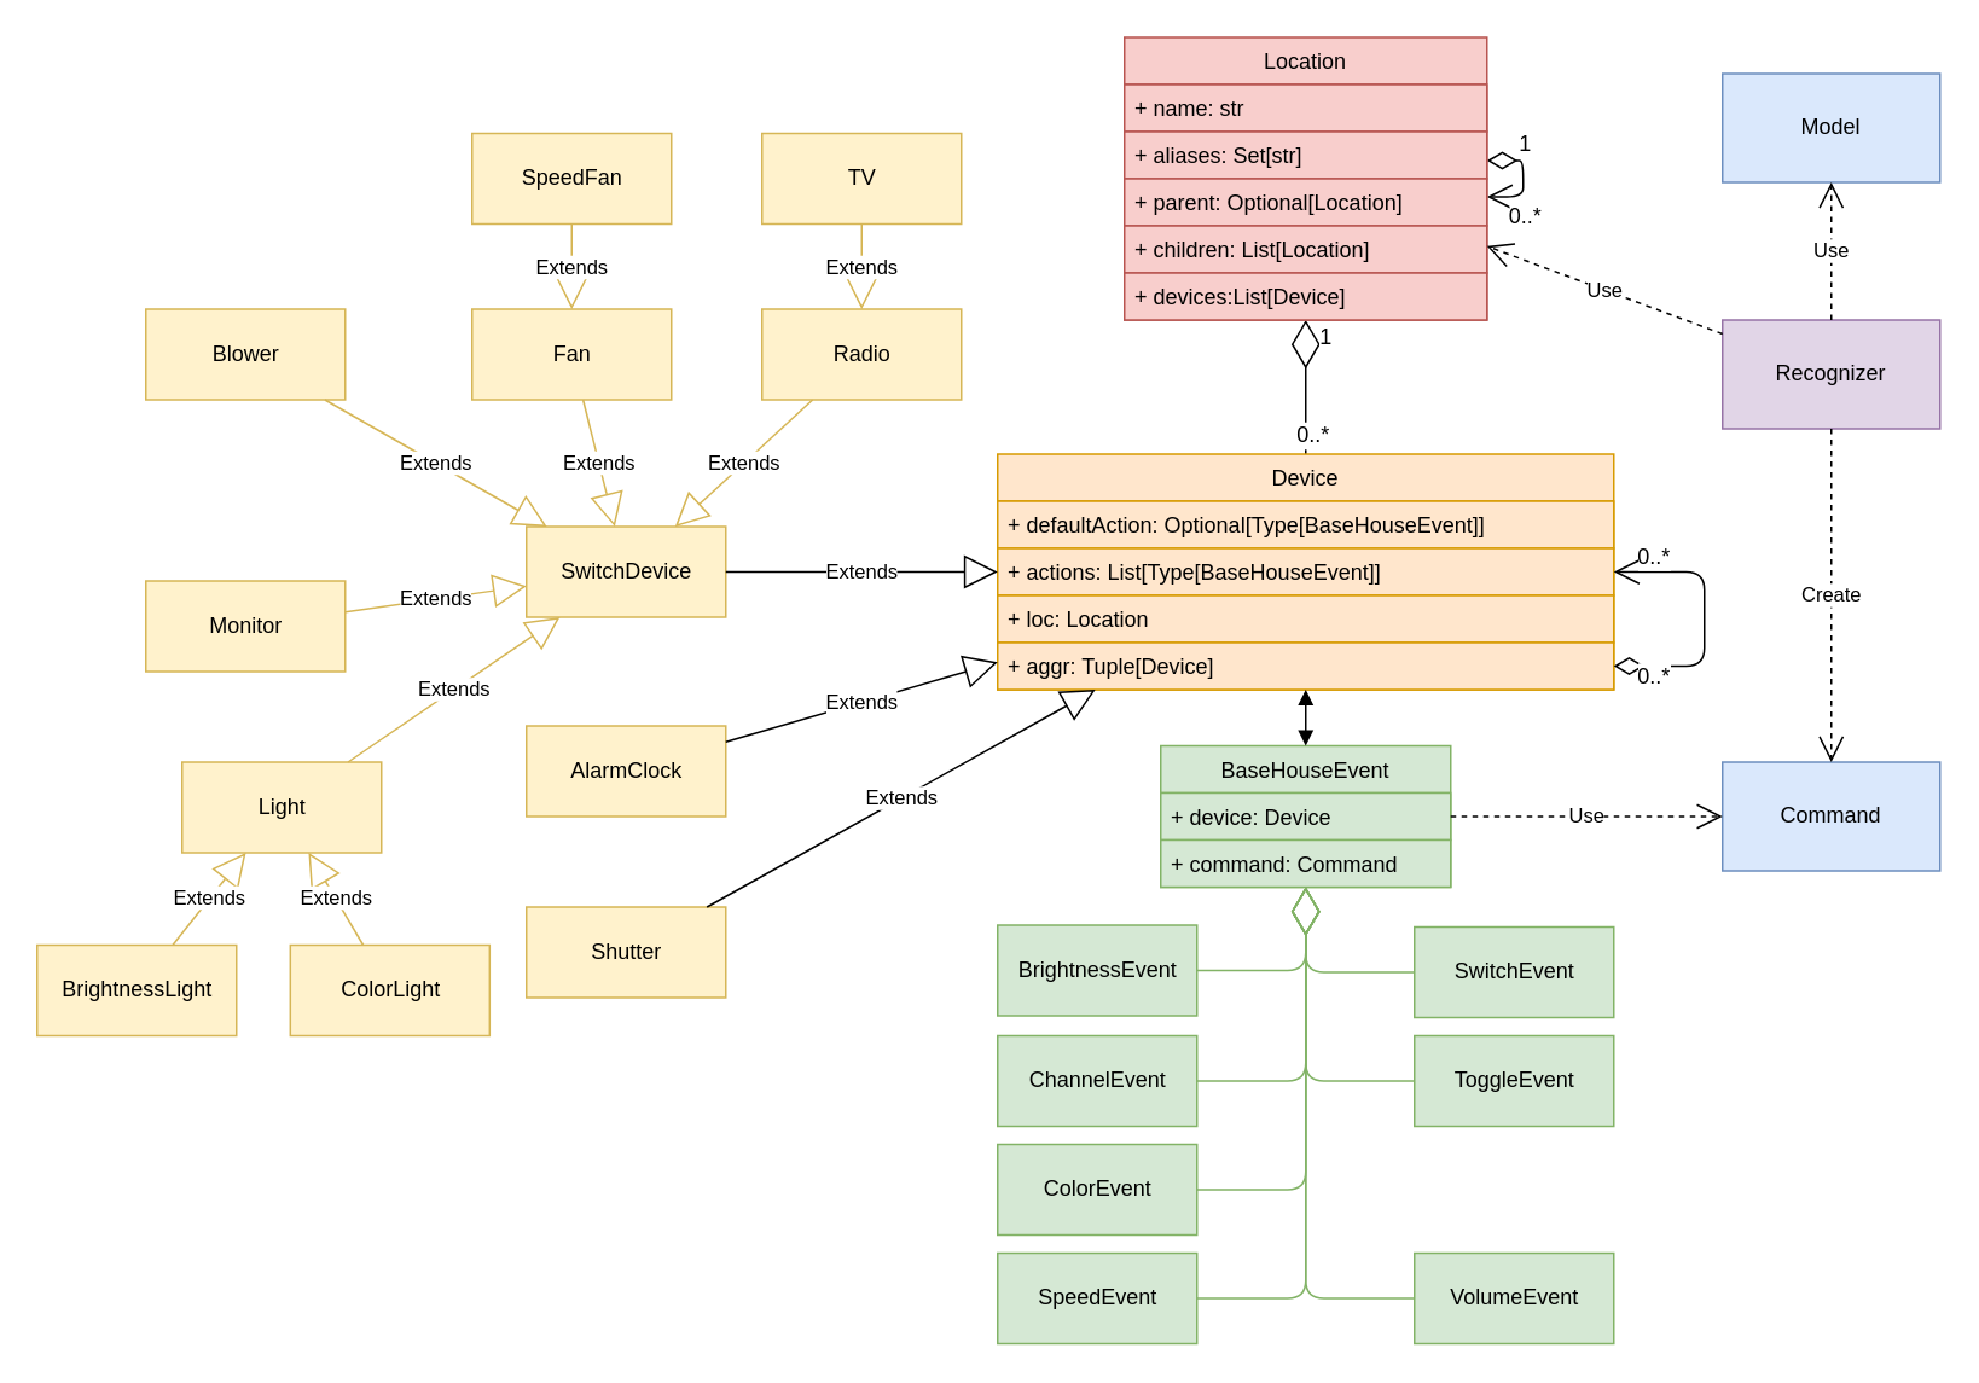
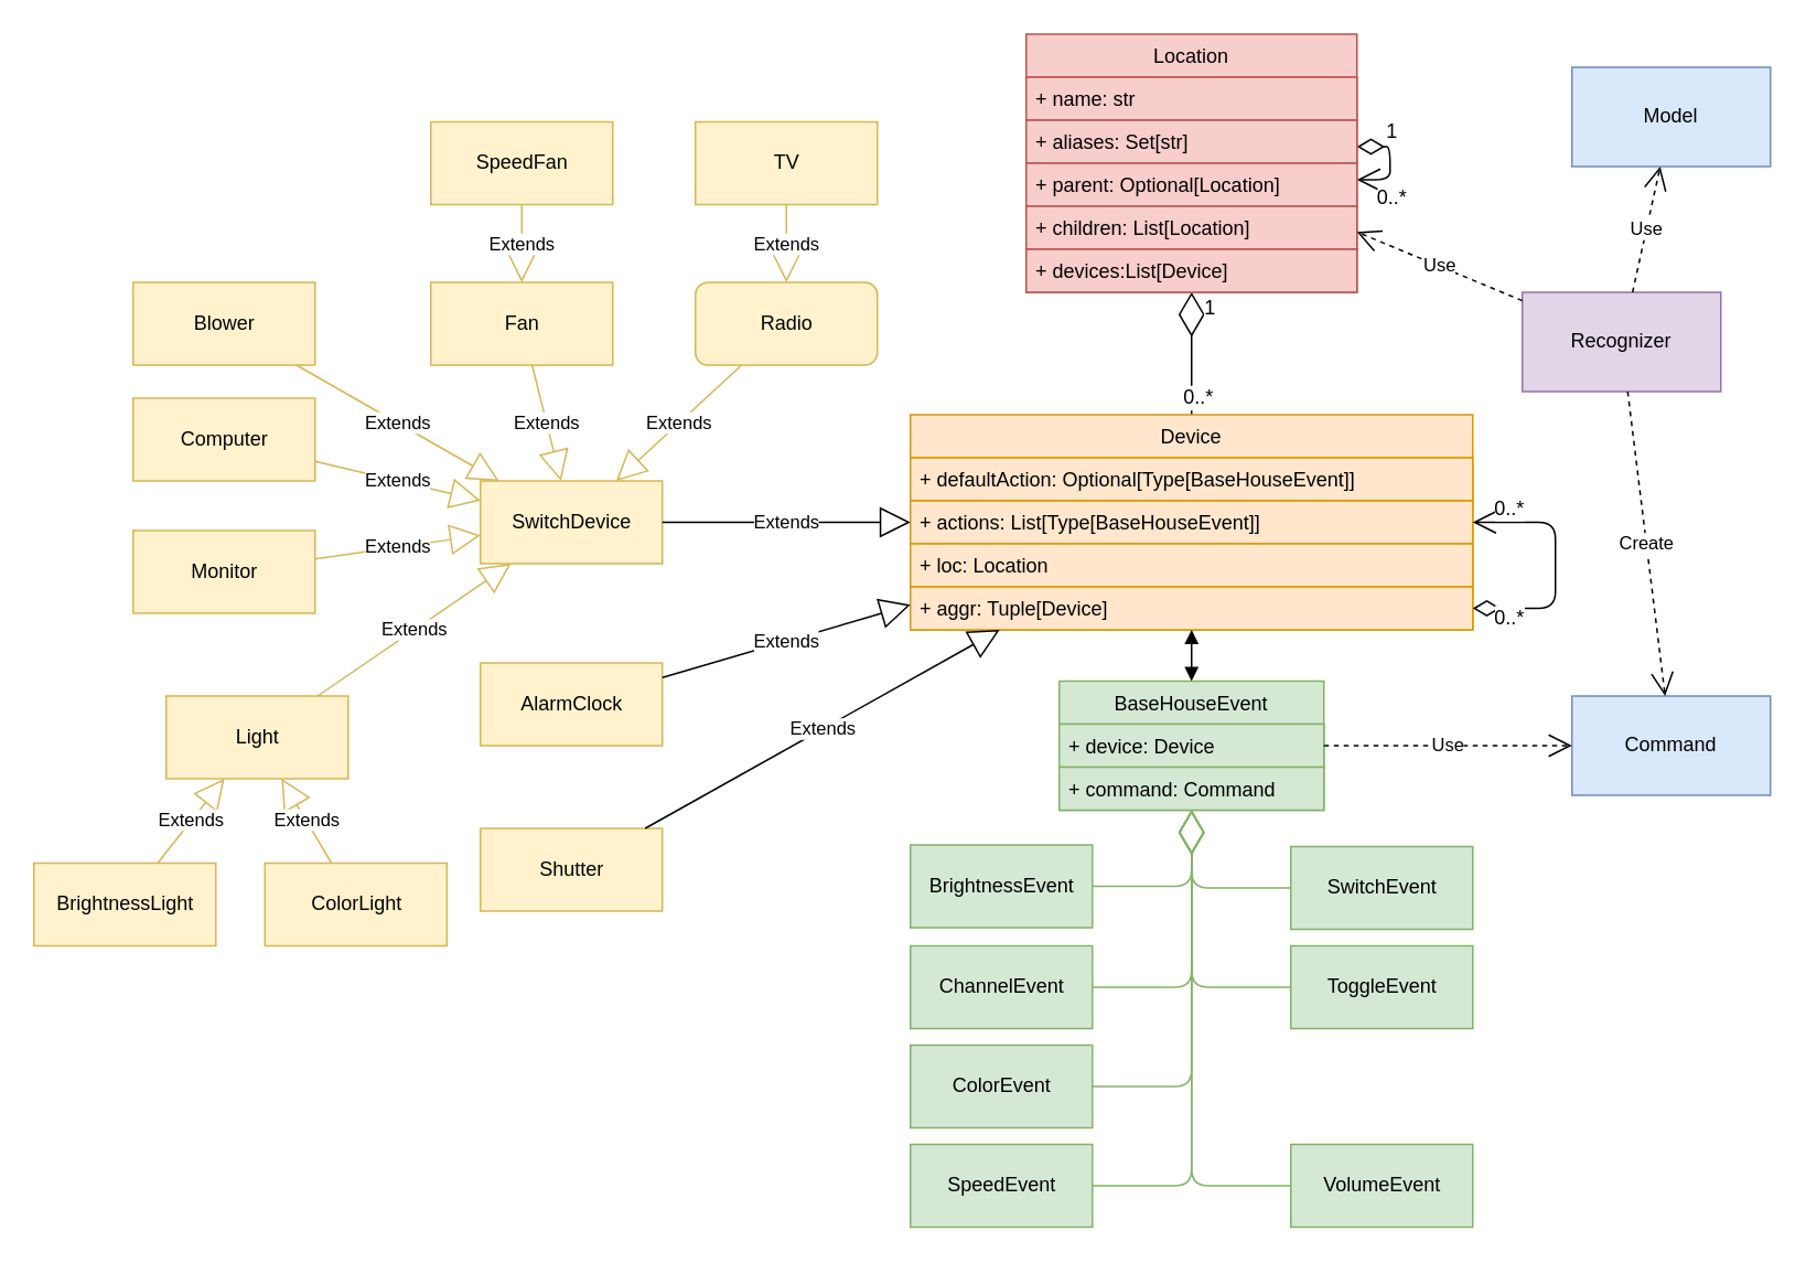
- <mxCell id="63" value="Radio" style="html=1;fillColor=#fff2cc;strokeColor=#d6b656;" vertex="1" parent="1"><mxGeometry x="420" y="170" width="110" height="50" as="geometry" /></mxCell>
+ <mxCell id="63" value="Radio" style="html=1;fillColor=#fff2cc;strokeColor=#d6b656;rounded=1;" vertex="1" parent="1"><mxGeometry x="420" y="170" width="110" height="50" as="geometry" /></mxCell>
- <mxCell id="2" value="Recognizer" style="rounded=0;whiteSpace=wrap;html=1;fillColor=#e1d5e7;strokeColor=#9673a6;" vertex="1" parent="1"><mxGeometry x="950" y="176" width="120" height="60" as="geometry" /></mxCell>
+ <mxCell id="2" value="Recognizer" style="rounded=0;whiteSpace=wrap;html=1;fillColor=#e1d5e7;strokeColor=#9673a6;" vertex="1" parent="1"><mxGeometry x="920" y="176" width="120" height="60" as="geometry" /></mxCell>
+ <mxCell id="48" value="Computer" style="html=1;fillColor=#fff2cc;strokeColor=#d6b656;" vertex="1" parent="1"><mxGeometry x="80" y="240" width="110" height="50" as="geometry" /></mxCell>
+ <mxCell id="53" value="Extends" style="endArrow=block;endSize=16;endFill=0;html=1;fillColor=#fff2cc;strokeColor=#d6b656;" edge="1" parent="1" source="48" target="47"><mxGeometry width="160" relative="1" as="geometry"><mxPoint x="320" y="120" as="sourcePoint" /><mxPoint x="480" y="120" as="targetPoint" /></mxGeometry></mxCell>
